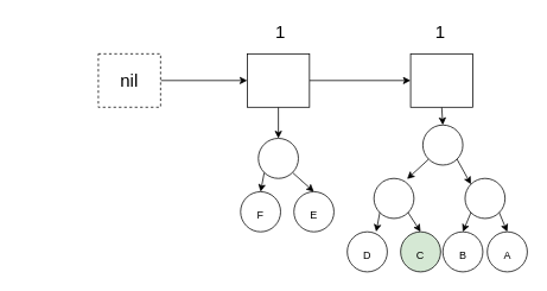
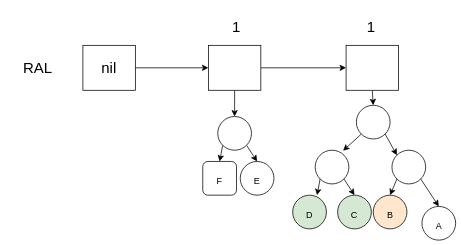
+ <mxCell id="24" value="RAL" style="text;html=1;strokeColor=none;fillColor=none;align=center;verticalAlign=middle;whiteSpace=wrap;rounded=0;fontSize=20;" vertex="1" parent="1"><mxGeometry x="20" y="75" width="60" height="30" as="geometry" /></mxCell>
- <mxCell id="3" value="nil" style="rounded=0;whiteSpace=wrap;html=1;fontSize=20;dashed=1;" vertex="1" parent="1"><mxGeometry x="110" y="60" width="70" height="60" as="geometry" /></mxCell>
+ <mxCell id="3" value="nil" style="rounded=0;whiteSpace=wrap;html=1;fontSize=20;" vertex="1" parent="1"><mxGeometry x="110" y="60" width="70" height="60" as="geometry" /></mxCell>
- <mxCell id="28" value="&lt;font style=&quot;font-size: 12px&quot;&gt;F&lt;/font&gt;" style="ellipse;whiteSpace=wrap;html=1;aspect=fixed;fontSize=20;" vertex="1" parent="1"><mxGeometry x="270" y="215" width="45" height="45" as="geometry" /></mxCell>
+ <mxCell id="28" value="&lt;font style=&quot;font-size: 12px&quot;&gt;F&lt;/font&gt;" style="whiteSpace=wrap;html=1;aspect=fixed;fontSize=20;rounded=1;" vertex="1" parent="1"><mxGeometry x="270" y="215" width="45" height="45" as="geometry" /></mxCell>
- <mxCell id="29" value="&lt;font style=&quot;font-size: 12px&quot;&gt;E&lt;/font&gt;" style="ellipse;whiteSpace=wrap;html=1;aspect=fixed;fontSize=20;" vertex="1" parent="1"><mxGeometry x="330" y="215" width="45" height="45" as="geometry" /></mxCell>
+ <mxCell id="29" value="&lt;font style=&quot;font-size: 12px&quot;&gt;E&lt;/font&gt;" style="ellipse;whiteSpace=wrap;html=1;aspect=fixed;fontSize=20;" vertex="1" parent="1"><mxGeometry x="320" y="215" width="45" height="45" as="geometry" /></mxCell>
- <mxCell id="20" value="&lt;font style=&quot;font-size: 12px&quot;&gt;D&lt;/font&gt;" style="ellipse;whiteSpace=wrap;html=1;aspect=fixed;fontSize=20;" vertex="1" parent="1"><mxGeometry x="390" y="260" width="45" height="45" as="geometry" /></mxCell>
+ <mxCell id="20" value="&lt;font style=&quot;font-size: 12px&quot;&gt;D&lt;/font&gt;" style="ellipse;whiteSpace=wrap;html=1;aspect=fixed;fontSize=20;fillColor=#d5e8d4;" vertex="1" parent="1"><mxGeometry x="390" y="260" width="45" height="45" as="geometry" /></mxCell>
- <mxCell id="22" value="&lt;font style=&quot;font-size: 12px&quot;&gt;B&lt;/font&gt;" style="ellipse;whiteSpace=wrap;html=1;aspect=fixed;fontSize=20;" vertex="1" parent="1"><mxGeometry x="497.5" y="260" width="45" height="45" as="geometry" /></mxCell>
+ <mxCell id="22" value="&lt;font style=&quot;font-size: 12px&quot;&gt;B&lt;/font&gt;" style="ellipse;whiteSpace=wrap;html=1;aspect=fixed;fontSize=20;fillColor=#ffe6cc;" vertex="1" parent="1"><mxGeometry x="497.5" y="260" width="45" height="45" as="geometry" /></mxCell>
- <mxCell id="23" value="&lt;font style=&quot;font-size: 12px&quot;&gt;A&lt;/font&gt;" style="ellipse;whiteSpace=wrap;html=1;aspect=fixed;fontSize=20;" vertex="1" parent="1"><mxGeometry x="547.5" y="260" width="45" height="45" as="geometry" /></mxCell>
+ <mxCell id="23" value="&lt;font style=&quot;font-size: 12px&quot;&gt;A&lt;/font&gt;" style="ellipse;whiteSpace=wrap;html=1;aspect=fixed;fontSize=20;" vertex="1" parent="1"><mxGeometry x="562.5" y="275" width="45" height="45" as="geometry" /></mxCell>
